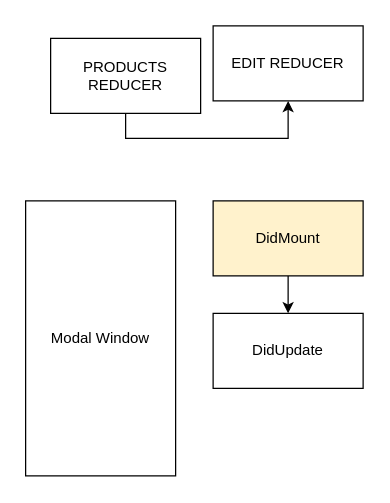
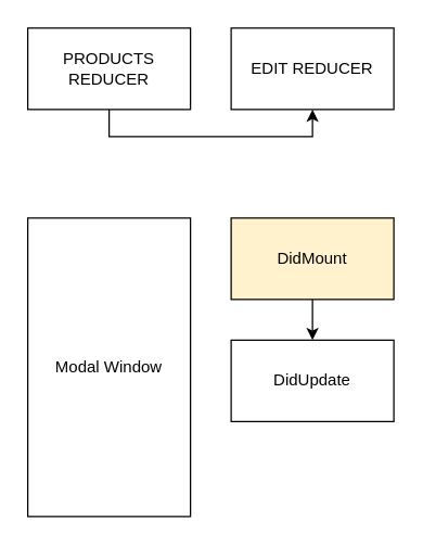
- <mxCell id="7" value="PRODUCTS REDUCER" style="rounded=0;whiteSpace=wrap;html=1;" vertex="1" parent="1"><mxGeometry x="40" y="30" width="120" height="60" as="geometry" /></mxCell>
+ <mxCell id="7" value="PRODUCTS REDUCER" style="rounded=0;whiteSpace=wrap;html=1;" vertex="1" parent="1"><mxGeometry x="20" y="20" width="120" height="60" as="geometry" /></mxCell>
